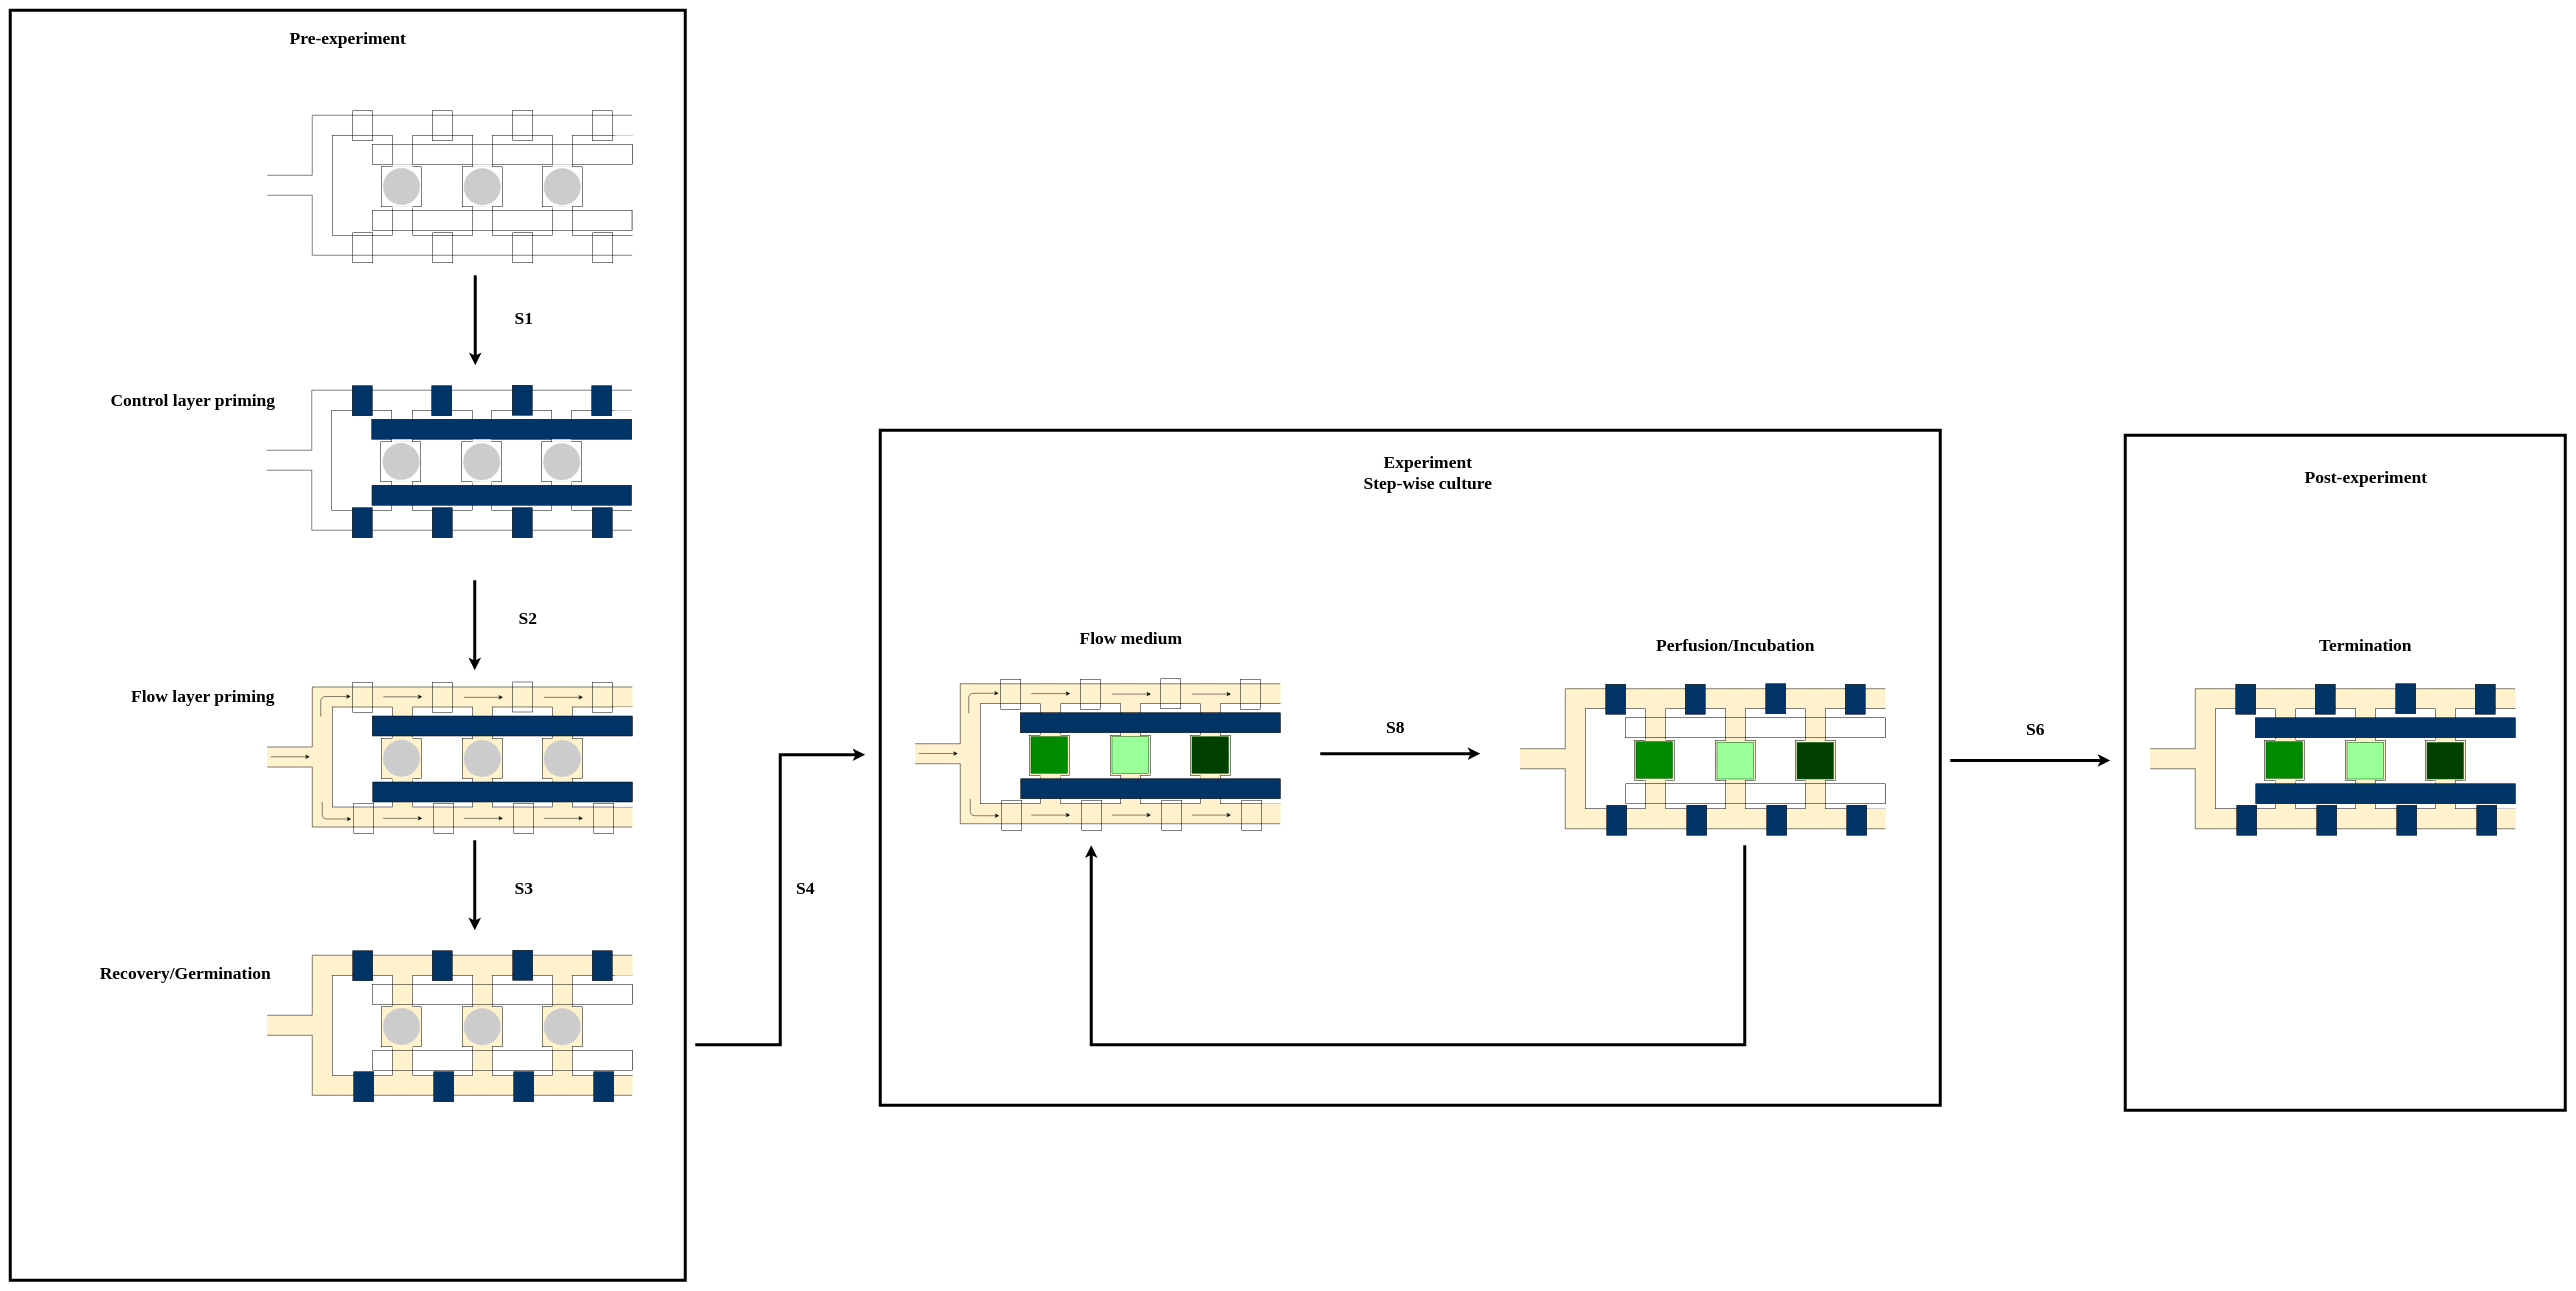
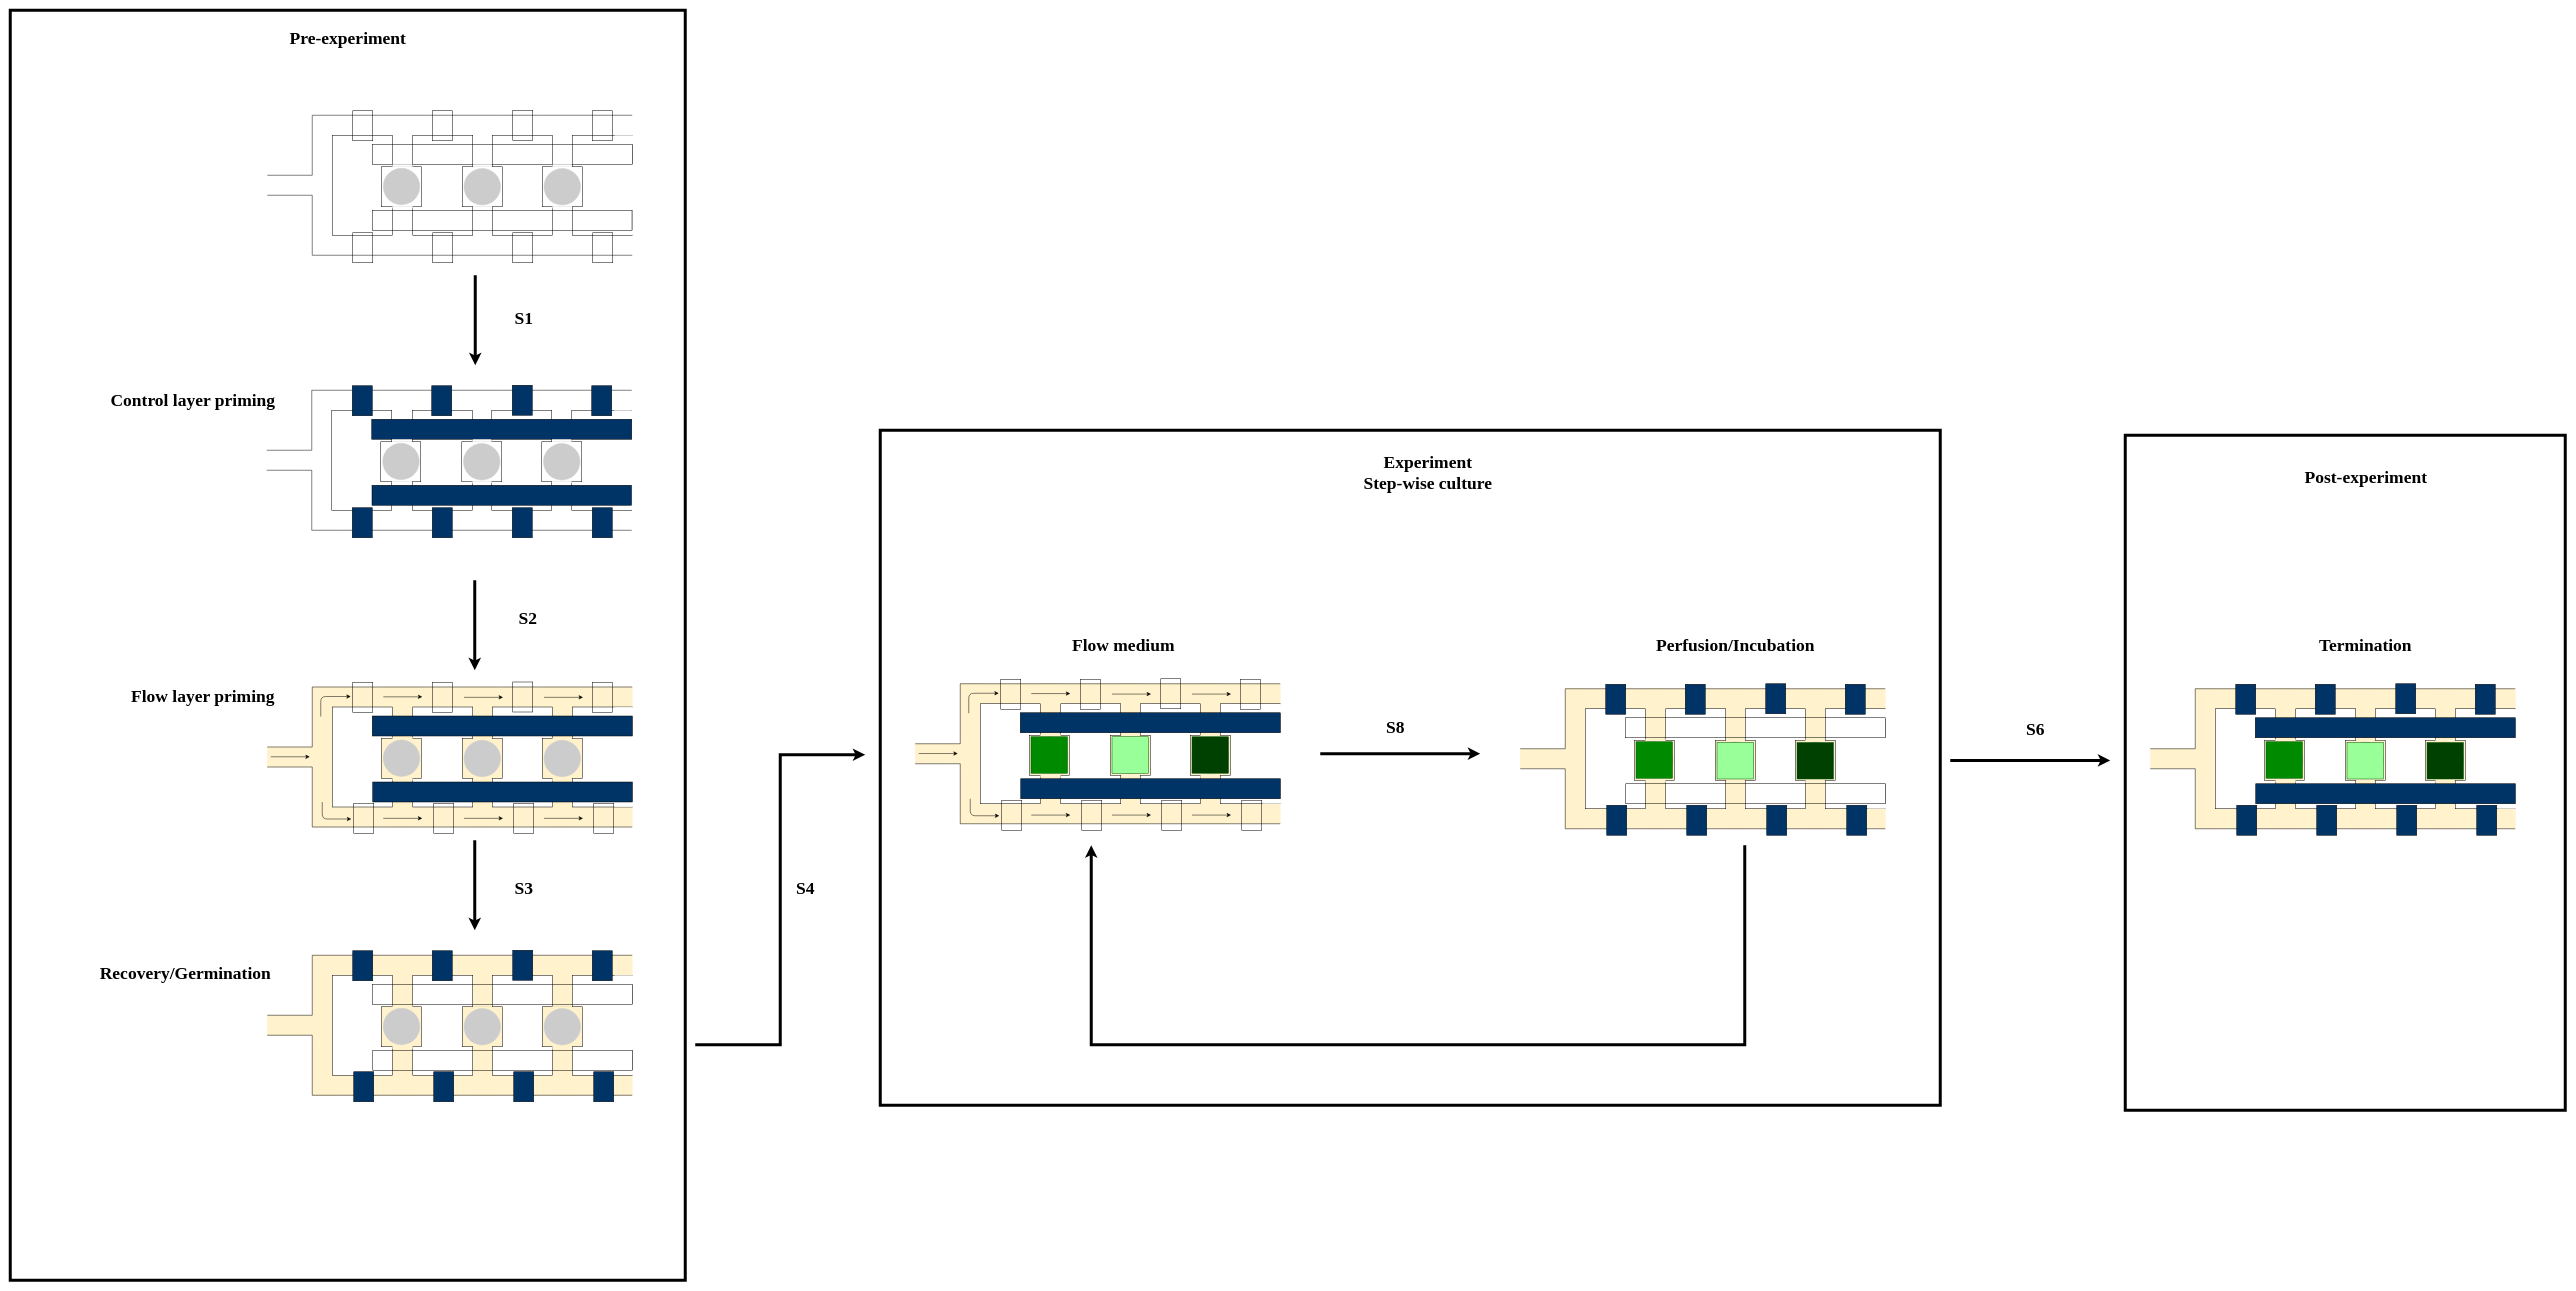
- <mxCell id="246" value="&lt;font style=&quot;font-size: 35px&quot;&gt;&lt;b&gt;&lt;font style=&quot;font-size: 35px&quot; face=&quot;Georgia&quot;&gt;Flow medium&lt;br&gt;&lt;/font&gt;&lt;/b&gt;&lt;/font&gt;" style="text;html=1;align=center;verticalAlign=middle;resizable=0;points=[];autosize=1;" parent="1" vertex="1"><mxGeometry x="2131" y="1260" width="260" height="30" as="geometry" /></mxCell>
+ <mxCell id="246" value="&lt;font style=&quot;font-size: 35px&quot;&gt;&lt;b&gt;&lt;font style=&quot;font-size: 35px&quot; face=&quot;Georgia&quot;&gt;Flow medium&lt;br&gt;&lt;/font&gt;&lt;/b&gt;&lt;/font&gt;" style="text;html=1;align=center;verticalAlign=middle;resizable=0;points=[];autosize=1;" parent="1" vertex="1"><mxGeometry x="2116" y="1275" width="260" height="30" as="geometry" /></mxCell>
